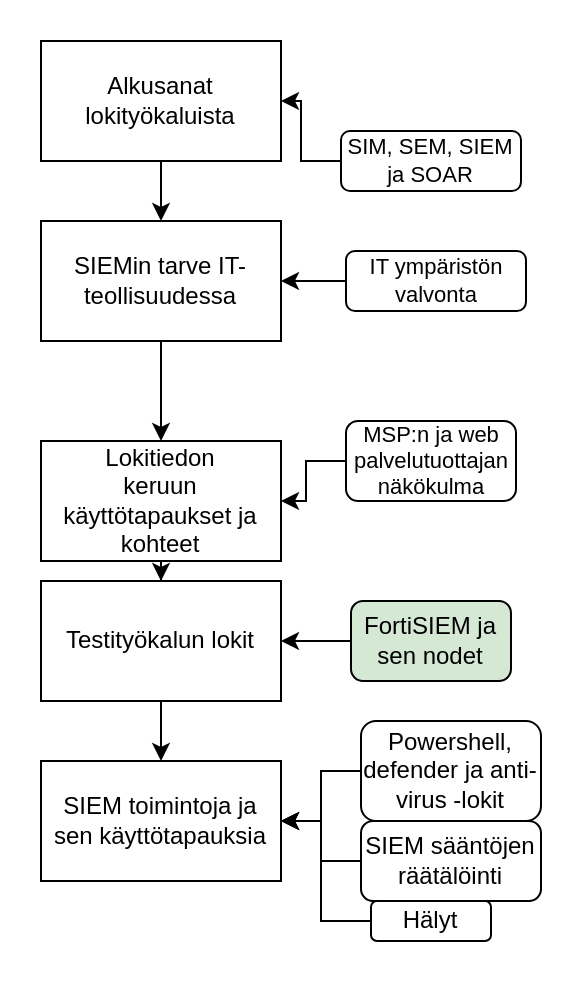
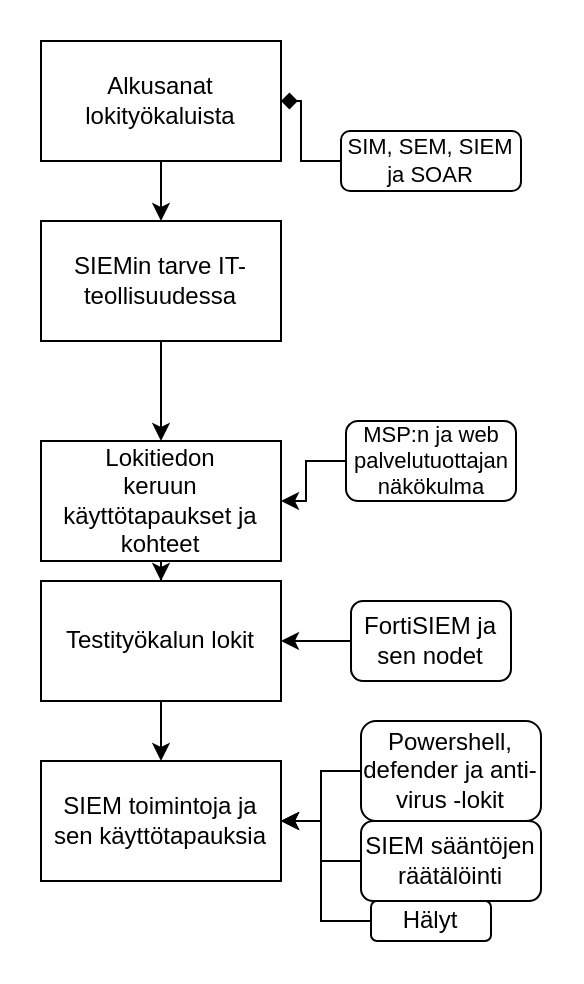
- <mxCell id="19" style="edgeStyle=orthogonalEdgeStyle;rounded=0;orthogonalLoop=1;jettySize=auto;html=1;entryX=1;entryY=0.5;entryDx=0;entryDy=0;" edge="1" parent="1" source="20" target="5"><mxGeometry relative="1" as="geometry" /></mxCell>
+ <mxCell id="19" style="edgeStyle=orthogonalEdgeStyle;rounded=0;orthogonalLoop=1;jettySize=auto;html=1;entryX=1;entryY=0.5;entryDx=0;entryDy=0;endArrow=diamond;" edge="1" parent="1" source="20" target="5"><mxGeometry relative="1" as="geometry" /></mxCell>
- <mxCell id="21" style="edgeStyle=orthogonalEdgeStyle;rounded=0;orthogonalLoop=1;jettySize=auto;html=1;entryX=1;entryY=0.5;entryDx=0;entryDy=0;fontSize=11;" edge="1" parent="1" source="22" target="3"><mxGeometry relative="1" as="geometry" /></mxCell>
- <mxCell id="22" value="IT ympäristön valvonta" style="rounded=1;whiteSpace=wrap;html=1;fillColor=#ffffff;fontSize=11;" vertex="1" parent="1"><mxGeometry x="172.5" y="125" width="90" height="30" as="geometry" /></mxCell>
- <mxCell id="12" value="FortiSIEM ja sen nodet" style="rounded=1;whiteSpace=wrap;html=1;fillColor=#d5e8d4;" vertex="1" parent="1"><mxGeometry x="175" y="300" width="80" height="40" as="geometry" /></mxCell>
+ <mxCell id="12" value="FortiSIEM ja sen nodet" style="rounded=1;whiteSpace=wrap;html=1;" vertex="1" parent="1"><mxGeometry x="175" y="300" width="80" height="40" as="geometry" /></mxCell>
